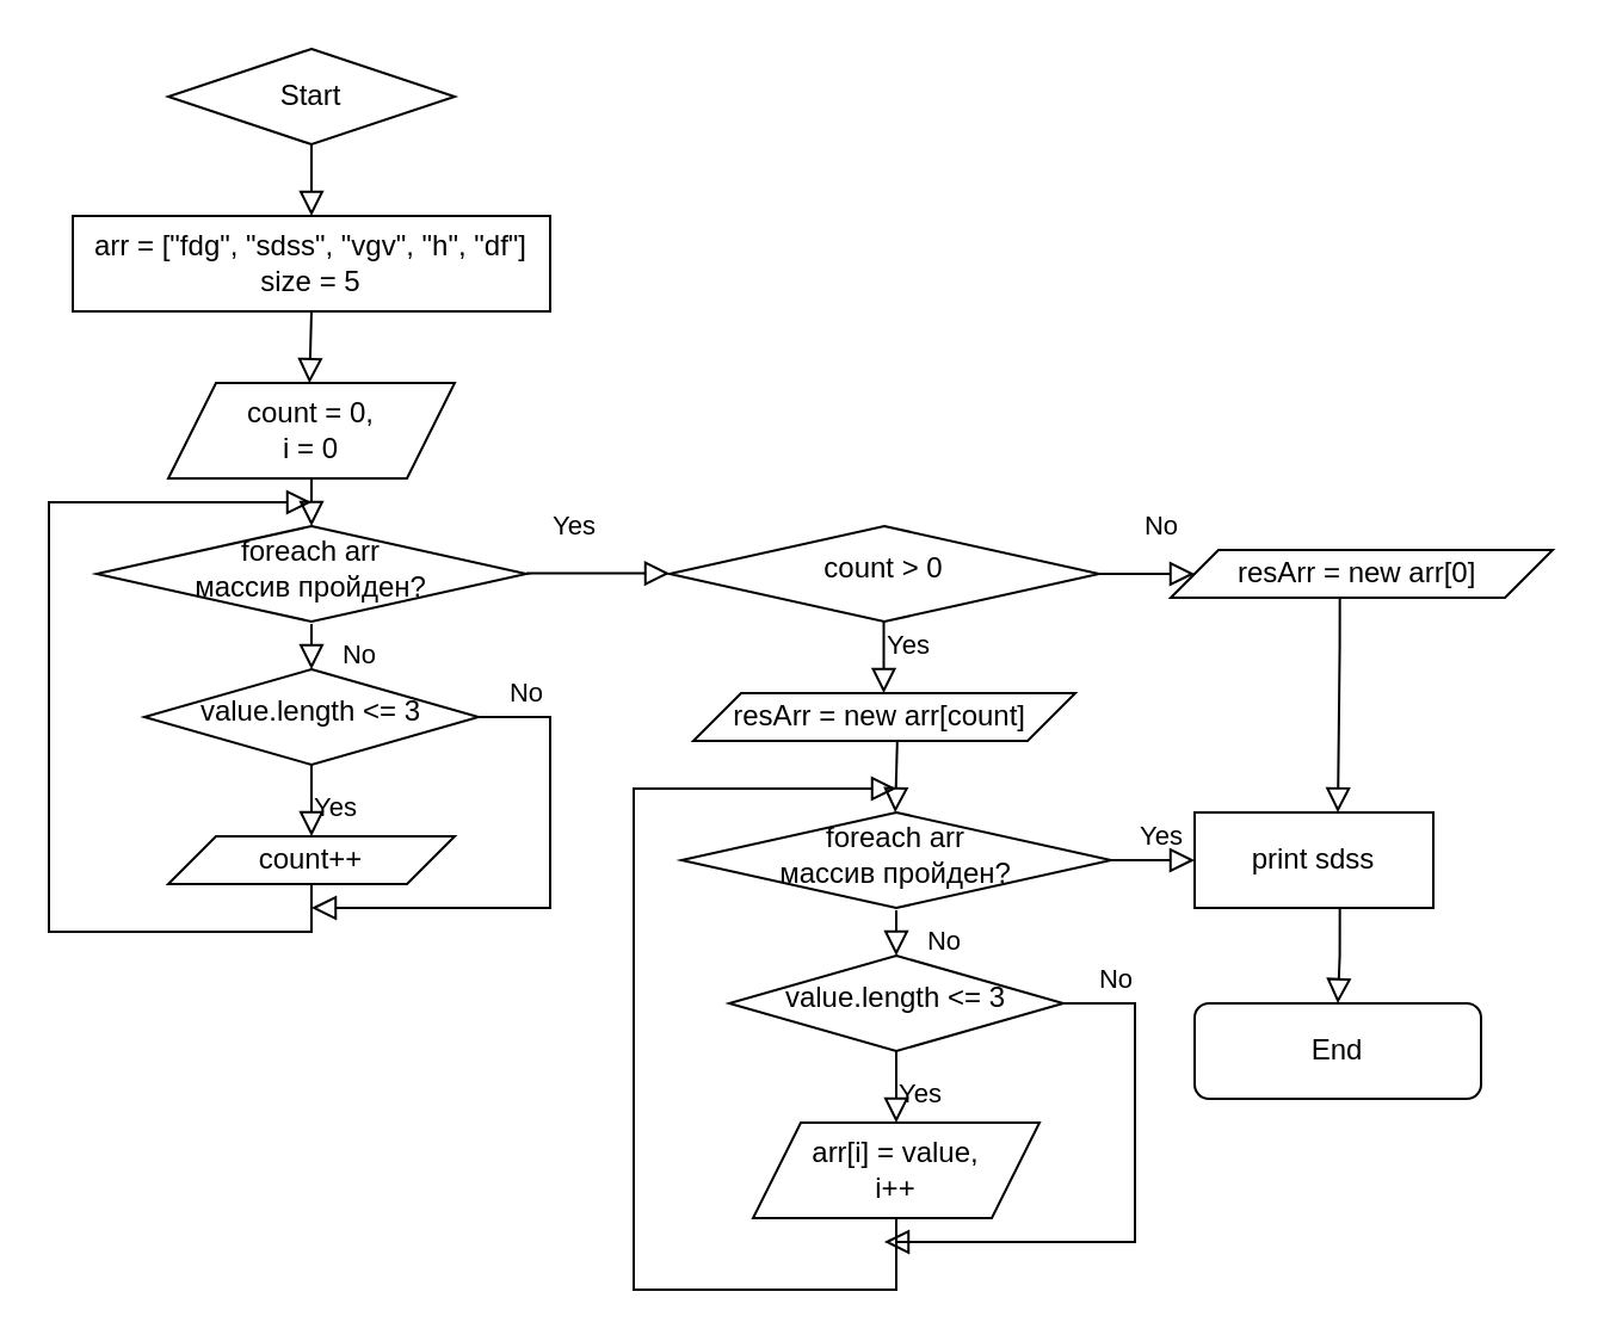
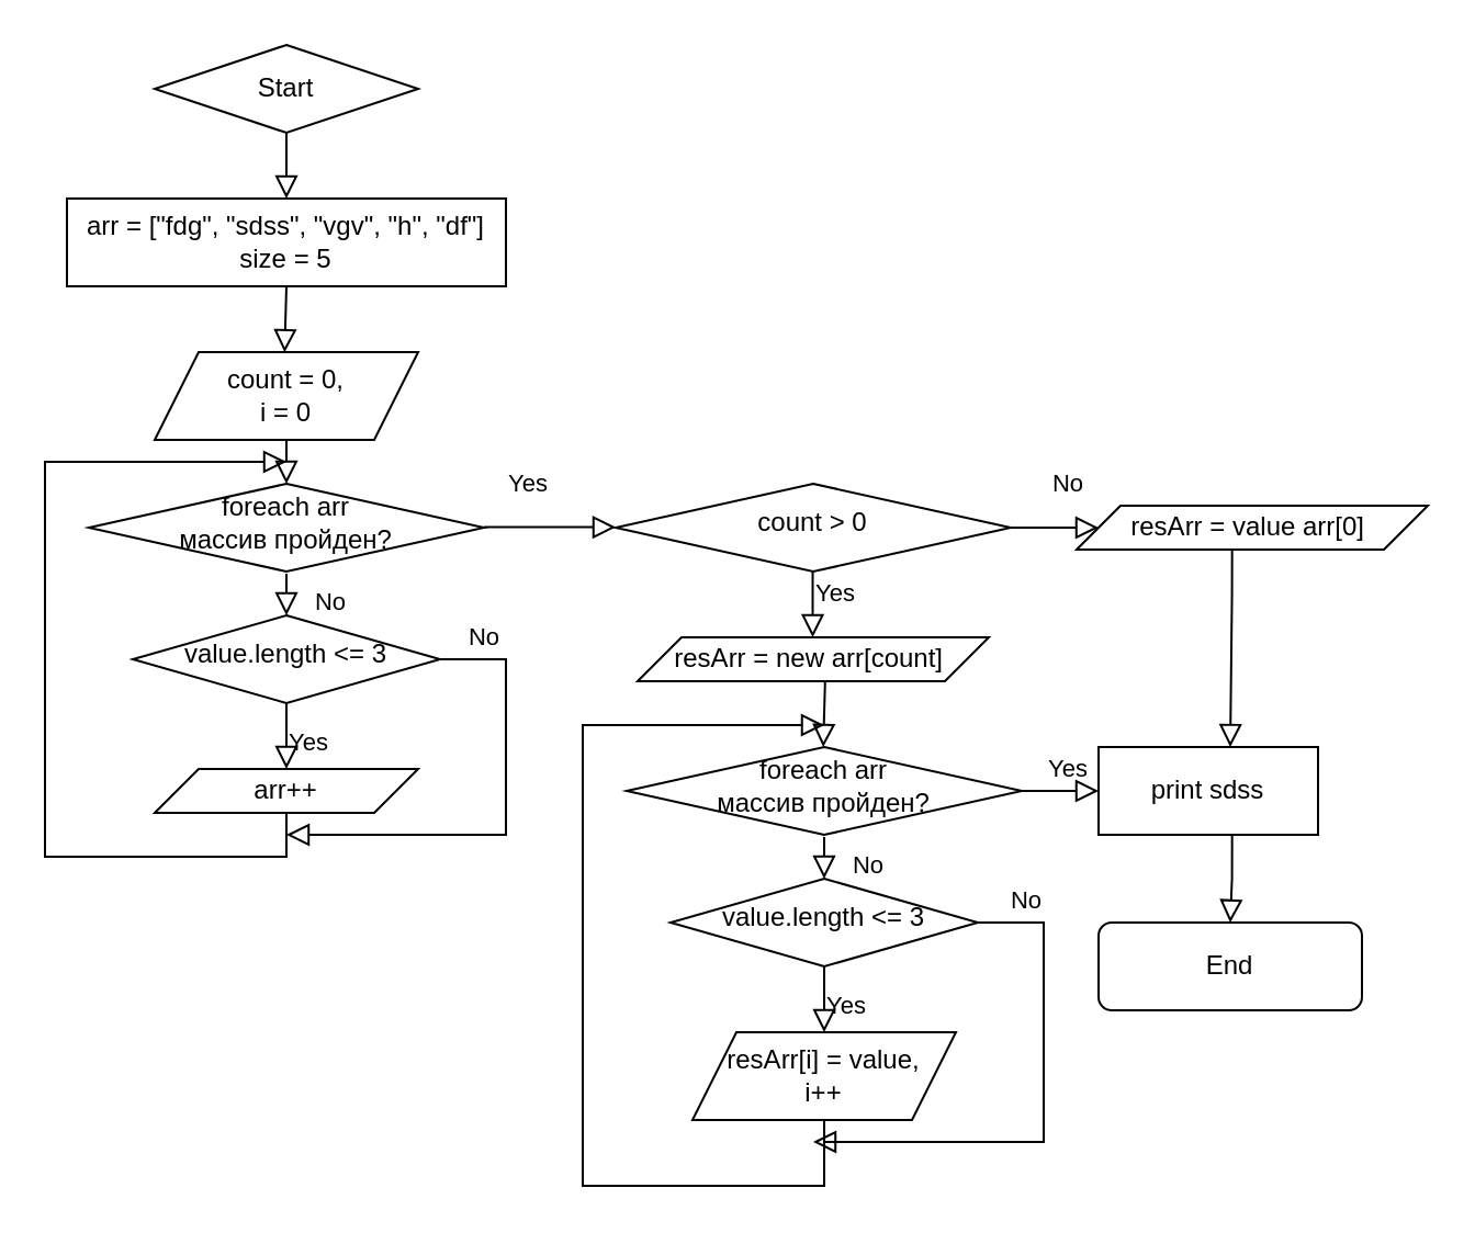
- <mxCell id="30" value="resArr = new arr[0]&amp;nbsp;" style="shape=parallelogram;perimeter=parallelogramPerimeter;whiteSpace=wrap;html=1;fixedSize=1;" vertex="1" parent="1"><mxGeometry x="490" y="230" width="160" height="20" as="geometry" /></mxCell>
+ <mxCell id="30" value="resArr = value arr[0]&amp;nbsp;" style="shape=parallelogram;perimeter=parallelogramPerimeter;whiteSpace=wrap;html=1;fixedSize=1;" vertex="1" parent="1"><mxGeometry x="490" y="230" width="160" height="20" as="geometry" /></mxCell>
- <mxCell id="14" value="count++" style="shape=parallelogram;perimeter=parallelogramPerimeter;whiteSpace=wrap;html=1;fixedSize=1;" vertex="1" parent="1"><mxGeometry x="70" y="350" width="120" height="20" as="geometry" /></mxCell>
+ <mxCell id="14" value="arr++" style="shape=parallelogram;perimeter=parallelogramPerimeter;whiteSpace=wrap;html=1;fixedSize=1;" vertex="1" parent="1"><mxGeometry x="70" y="350" width="120" height="20" as="geometry" /></mxCell>
- <mxCell id="25" value="arr[i] = value,&lt;br&gt;i++" style="shape=parallelogram;perimeter=parallelogramPerimeter;whiteSpace=wrap;html=1;fixedSize=1;" vertex="1" parent="1"><mxGeometry x="315" y="470" width="120" height="40" as="geometry" /></mxCell>
+ <mxCell id="25" value="resArr[i] = value,&lt;br&gt;i++" style="shape=parallelogram;perimeter=parallelogramPerimeter;whiteSpace=wrap;html=1;fixedSize=1;" vertex="1" parent="1"><mxGeometry x="315" y="470" width="120" height="40" as="geometry" /></mxCell>
